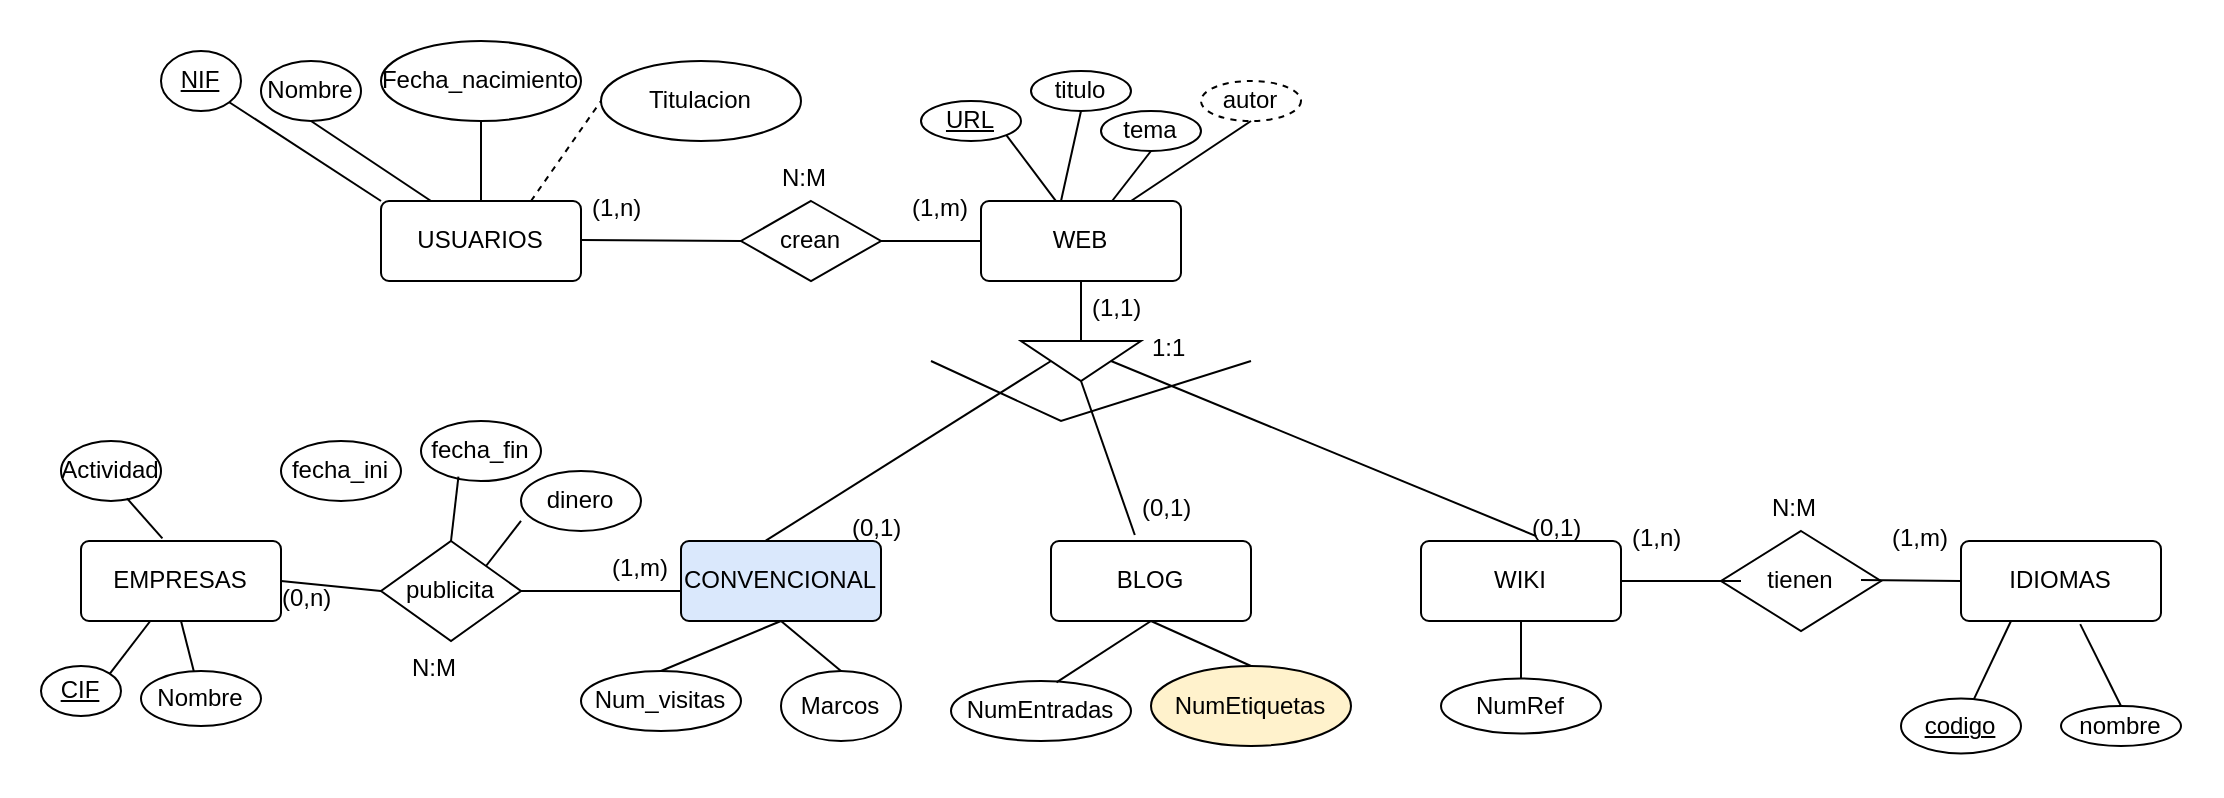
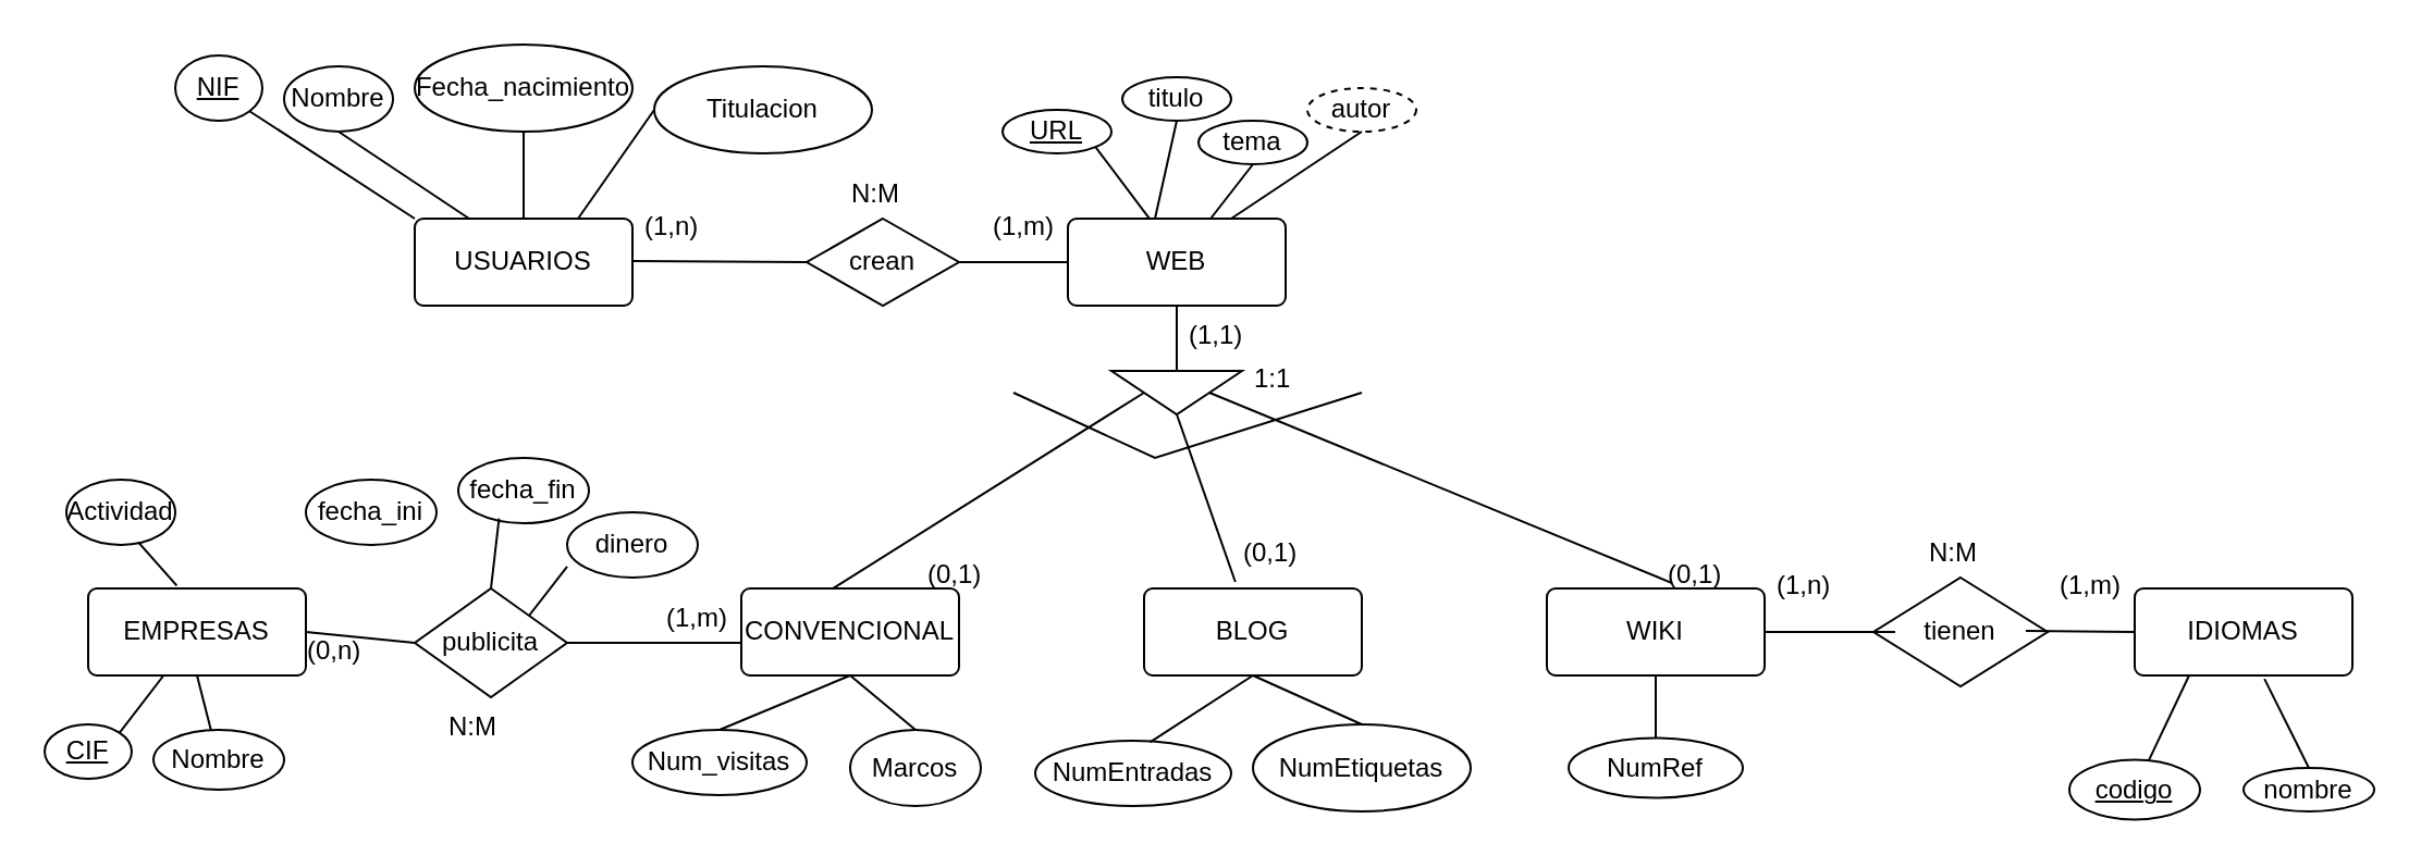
- <mxCell id="12" value="" style="endArrow=none;html=1;rounded=0;exitX=0.75;exitY=0;exitDx=0;exitDy=0;entryX=0;entryY=0.5;entryDx=0;entryDy=0;dashed=1;" edge="1" parent="1" source="2" target="11"><mxGeometry relative="1" as="geometry"><mxPoint x="360" y="180" as="sourcePoint" /><mxPoint x="520" y="180" as="targetPoint" /></mxGeometry></mxCell>
+ <mxCell id="12" value="" style="endArrow=none;html=1;rounded=0;exitX=0.75;exitY=0;exitDx=0;exitDy=0;entryX=0;entryY=0.5;entryDx=0;entryDy=0;" edge="1" parent="1" source="2" target="11"><mxGeometry relative="1" as="geometry"><mxPoint x="360" y="180" as="sourcePoint" /><mxPoint x="520" y="180" as="targetPoint" /></mxGeometry></mxCell>
- <mxCell id="4" value="CONVENCIONAL" style="rounded=1;arcSize=10;whiteSpace=wrap;html=1;align=center;fillColor=#dae8fc;" vertex="1" parent="1"><mxGeometry x="340" y="270" width="100" height="40" as="geometry" /></mxCell>
+ <mxCell id="4" value="CONVENCIONAL" style="rounded=1;arcSize=10;whiteSpace=wrap;html=1;align=center;" vertex="1" parent="1"><mxGeometry x="340" y="270" width="100" height="40" as="geometry" /></mxCell>
- <mxCell id="37" value="NumEtiquetas" style="ellipse;whiteSpace=wrap;html=1;align=center;fillColor=#fff2cc;" vertex="1" parent="1"><mxGeometry x="575" y="332.5" width="100" height="40" as="geometry" /></mxCell>
+ <mxCell id="37" value="NumEtiquetas" style="ellipse;whiteSpace=wrap;html=1;align=center;" vertex="1" parent="1"><mxGeometry x="575" y="332.5" width="100" height="40" as="geometry" /></mxCell>
